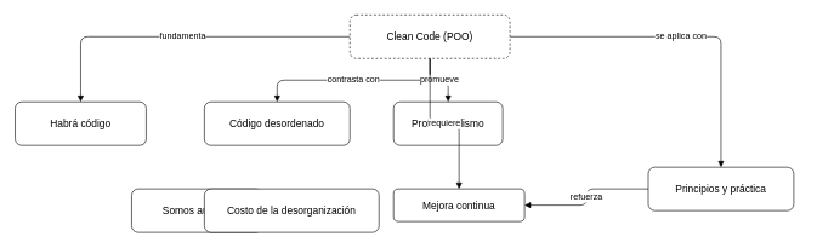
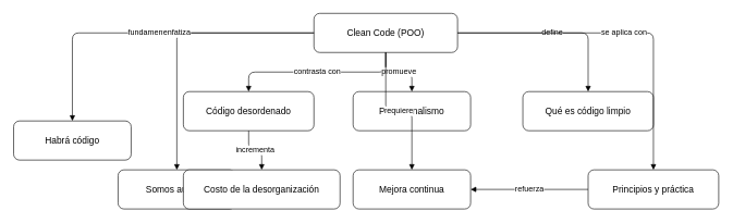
- <mxCell id="2" value="Clean Code (POO)" style="rounded=1;whiteSpace=wrap;html=1;fontSize=14;dashed=1;" vertex="1" parent="1"><mxGeometry x="480" y="20" width="220" height="60" as="geometry" /></mxCell>
+ <mxCell id="2" value="Clean Code (POO)" style="rounded=1;whiteSpace=wrap;html=1;fontSize=14;" vertex="1" parent="1"><mxGeometry x="480" y="20" width="220" height="60" as="geometry" /></mxCell>
+ <mxCell id="15" value="define" style="edgeStyle=orthogonalEdgeStyle;rounded=1;endArrow=block;endFill=1;html=1;fontSize=12;" edge="1" parent="1" source="2" target="6"><mxGeometry relative="1" as="geometry"><mxPoint x="0" y="0" as="offset" /></mxGeometry></mxCell>
+ <mxCell id="16" value="enfatiza" style="edgeStyle=orthogonalEdgeStyle;rounded=1;endArrow=block;endFill=1;html=1;fontSize=12;" edge="1" parent="1" source="2" target="7"><mxGeometry relative="1" as="geometry"><mxPoint x="0" y="0" as="offset" /></mxGeometry></mxCell>
- <mxCell id="3" value="Habrá código" style="rounded=1;whiteSpace=wrap;html=1;fontSize=14;" vertex="1" parent="1"><mxGeometry x="20" y="140" width="180" height="60" as="geometry" /></mxCell>
+ <mxCell id="3" value="Habrá código" style="rounded=1;whiteSpace=wrap;html=1;fontSize=14;" vertex="1" parent="1"><mxGeometry x="20" y="185" width="180" height="60" as="geometry" /></mxCell>
- <mxCell id="5" value="Profesionalismo" style="rounded=1;whiteSpace=wrap;html=1;fontSize=14;" vertex="1" parent="1"><mxGeometry x="540" y="140" width="150" height="60" as="geometry" /></mxCell>
+ <mxCell id="5" value="Profesionalismo" style="rounded=1;whiteSpace=wrap;html=1;fontSize=14;" vertex="1" parent="1"><mxGeometry x="540" y="140" width="180" height="60" as="geometry" /></mxCell>
+ <mxCell id="6" value="Qué es código limpio" style="rounded=1;whiteSpace=wrap;html=1;fontSize=14;" vertex="1" parent="1"><mxGeometry x="800" y="140" width="200" height="60" as="geometry" /></mxCell>
+ <mxCell id="13" value="incrementa" style="edgeStyle=orthogonalEdgeStyle;rounded=1;endArrow=block;endFill=1;html=1;fontSize=12;" edge="1" parent="1" source="4" target="10"><mxGeometry relative="1" as="geometry"><mxPoint x="0" y="0" as="offset" /></mxGeometry></mxCell>
- <mxCell id="9" value="Principios y práctica" style="rounded=1;whiteSpace=wrap;html=1;fontSize=14;" vertex="1" parent="1"><mxGeometry x="890" y="230" width="200" height="60" as="geometry" /></mxCell>
+ <mxCell id="9" value="Principios y práctica" style="rounded=1;whiteSpace=wrap;html=1;fontSize=14;" vertex="1" parent="1"><mxGeometry x="900" y="260" width="200" height="60" as="geometry" /></mxCell>
- <mxCell id="8" value="Mejora continua" style="rounded=1;whiteSpace=wrap;html=1;fontSize=14;" vertex="1" parent="1"><mxGeometry x="540" y="260" width="180" height="45" as="geometry" /></mxCell>
+ <mxCell id="8" value="Mejora continua" style="rounded=1;whiteSpace=wrap;html=1;fontSize=14;" vertex="1" parent="1"><mxGeometry x="540" y="260" width="180" height="60" as="geometry" /></mxCell>
